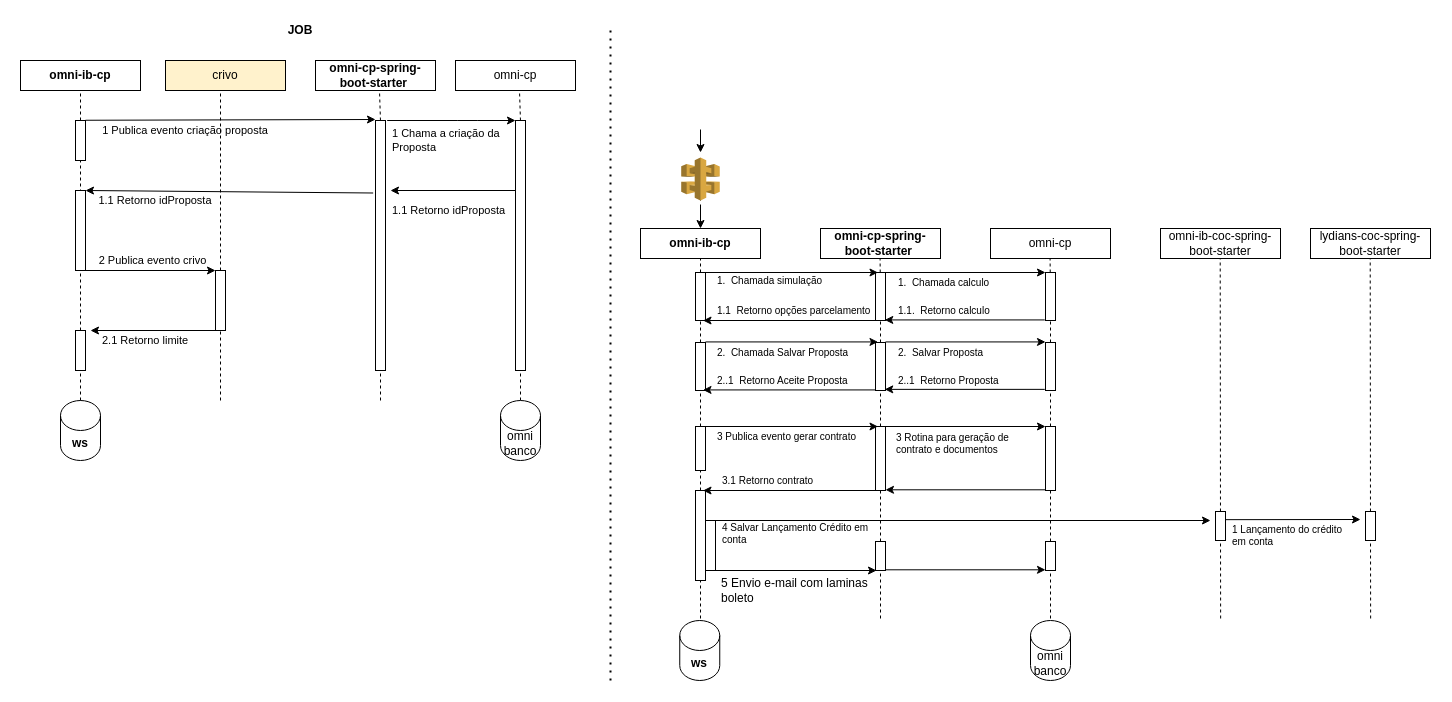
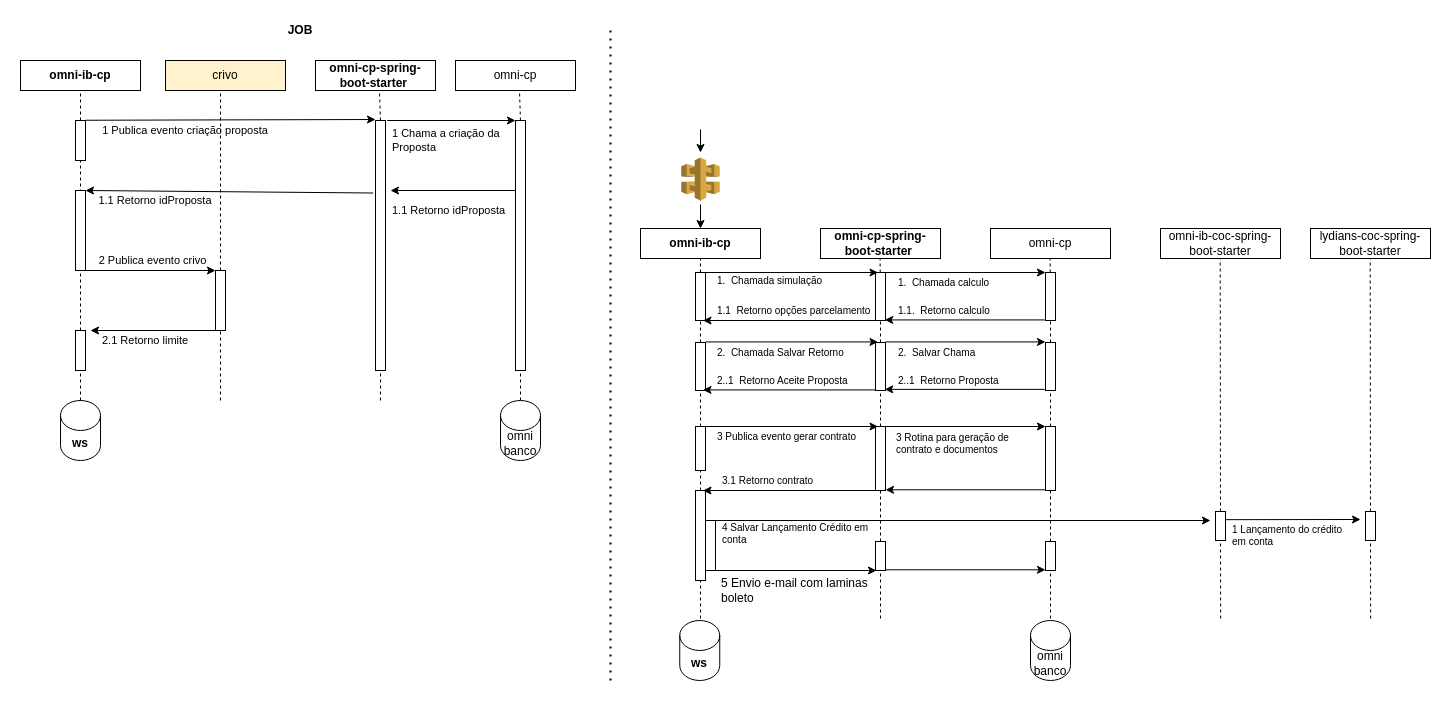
- <mxCell id="92" value="2.&amp;nbsp; Chamada Salvar Proposta" style="text;html=1;strokeColor=none;fillColor=none;align=left;verticalAlign=middle;whiteSpace=wrap;rounded=0;fontSize=10;" vertex="1" parent="1"><mxGeometry x="714.62" y="342" width="155.38" height="20" as="geometry" /></mxCell>
+ <mxCell id="92" value="2.&amp;nbsp; Chamada Salvar Retorno" style="text;html=1;strokeColor=none;fillColor=none;align=left;verticalAlign=middle;whiteSpace=wrap;rounded=0;fontSize=10;" vertex="1" parent="1"><mxGeometry x="714.62" y="342" width="155.38" height="20" as="geometry" /></mxCell>
- <mxCell id="96" value="2.&amp;nbsp; Salvar Proposta" style="text;html=1;strokeColor=none;fillColor=none;align=left;verticalAlign=middle;whiteSpace=wrap;rounded=0;fontSize=10;" vertex="1" parent="1"><mxGeometry x="895.75" y="342" width="149.25" height="20" as="geometry" /></mxCell>
+ <mxCell id="96" value="2.&amp;nbsp; Salvar Chama" style="text;html=1;strokeColor=none;fillColor=none;align=left;verticalAlign=middle;whiteSpace=wrap;rounded=0;fontSize=10;" vertex="1" parent="1"><mxGeometry x="895.75" y="342" width="149.25" height="20" as="geometry" /></mxCell>
